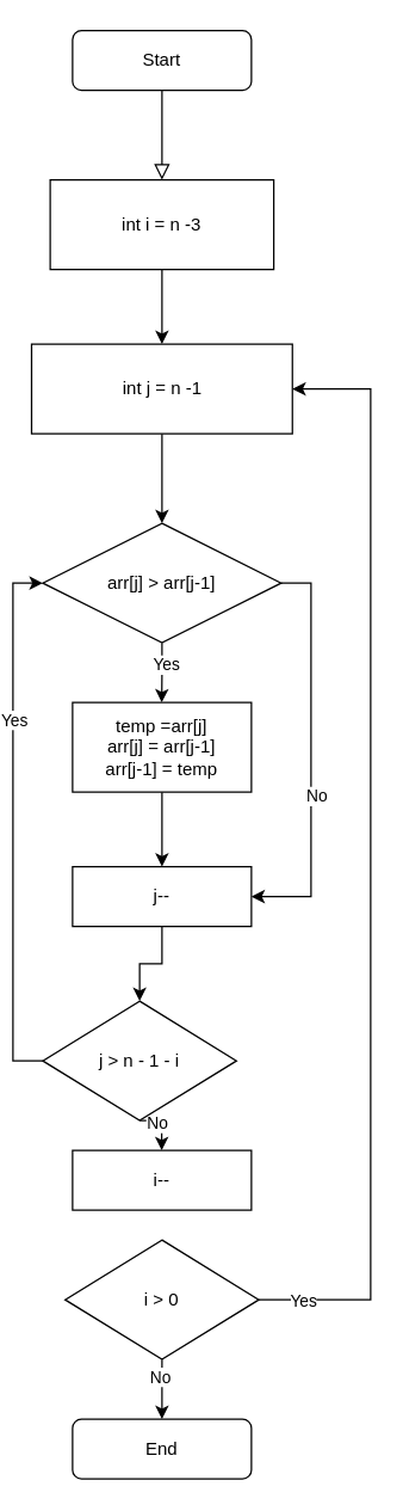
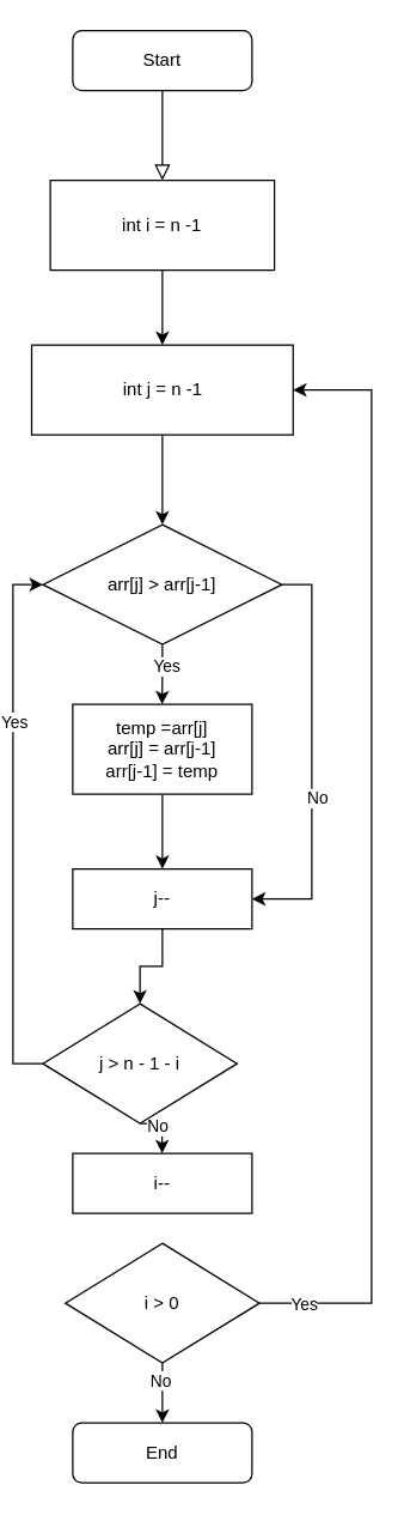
- <mxCell id="6" value="int i = n -3" style="rounded=0;whiteSpace=wrap;html=1;" parent="1" vertex="1"><mxGeometry x="33" y="120" width="150" height="60" as="geometry" /></mxCell>
+ <mxCell id="6" value="int i = n -1" style="rounded=0;whiteSpace=wrap;html=1;" parent="1" vertex="1"><mxGeometry x="33" y="120" width="150" height="60" as="geometry" /></mxCell>
